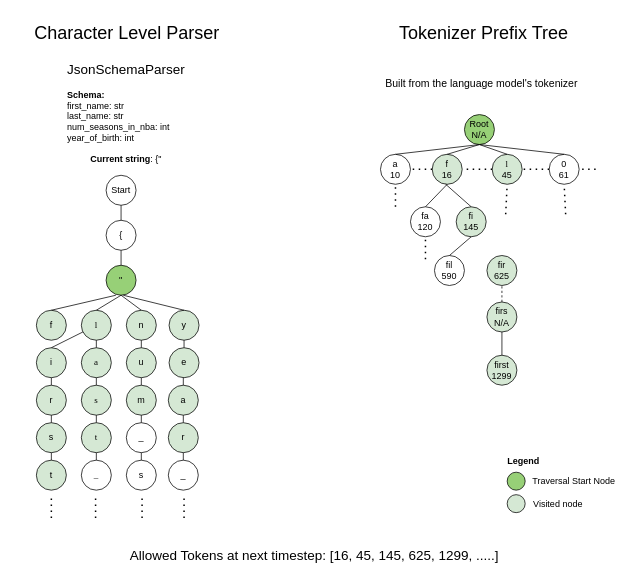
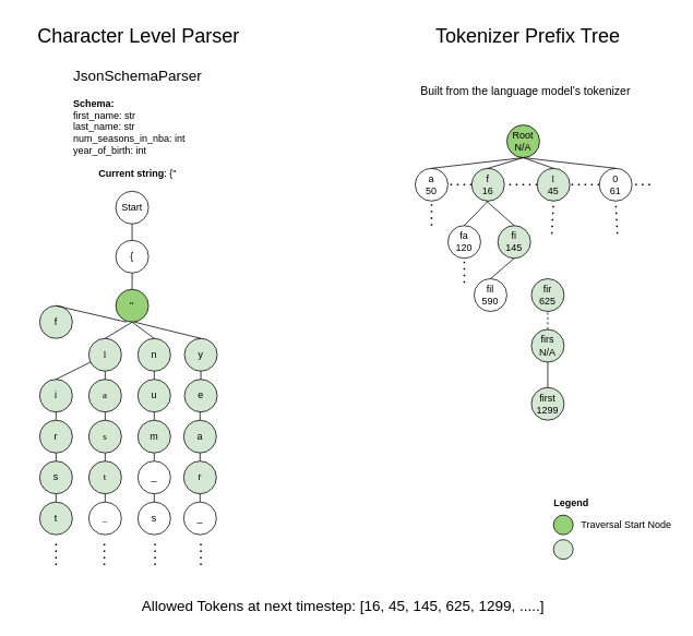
- <mxCell id="52" value="a&lt;br&gt;10" style="ellipse;whiteSpace=wrap;html=1;aspect=fixed;" vertex="1" parent="1"><mxGeometry x="507" y="205" width="40" height="40" as="geometry" /></mxCell>
+ <mxCell id="52" value="a&lt;br&gt;50" style="ellipse;whiteSpace=wrap;html=1;aspect=fixed;" vertex="1" parent="1"><mxGeometry x="507" y="205" width="40" height="40" as="geometry" /></mxCell>
- <mxCell id="5" value="f" style="ellipse;whiteSpace=wrap;html=1;aspect=fixed;fillColor=#D5E8D4;" vertex="1" parent="1"><mxGeometry x="48" y="413" width="40" height="40" as="geometry" /></mxCell>
+ <mxCell id="5" value="f" style="ellipse;whiteSpace=wrap;html=1;aspect=fixed;fillColor=#D5E8D4;" vertex="1" parent="1"><mxGeometry x="48" y="373" width="40" height="40" as="geometry" /></mxCell>
- <mxCell id="86" value="Visited node" style="text;html=1;strokeColor=none;fillColor=none;align=left;verticalAlign=middle;whiteSpace=wrap;rounded=0;" vertex="1" parent="1"><mxGeometry x="709" y="657" width="116" height="30" as="geometry" /></mxCell>
